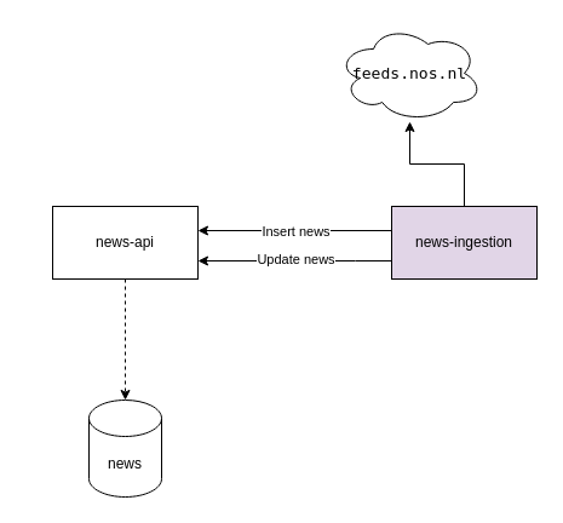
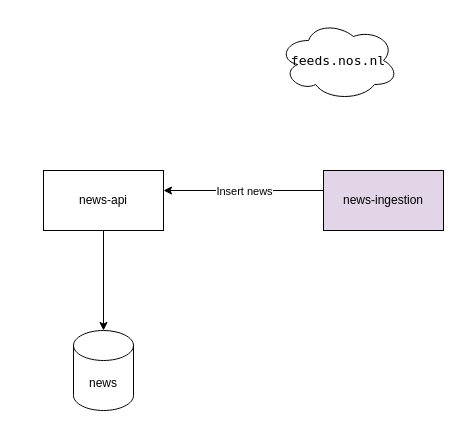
- <mxCell id="4" value="" style="edgeStyle=orthogonalEdgeStyle;rounded=0;orthogonalLoop=1;jettySize=auto;html=1;" edge="1" parent="1" source="9" target="10"><mxGeometry relative="1" as="geometry" /></mxCell>
- <mxCell id="7" style="edgeStyle=orthogonalEdgeStyle;rounded=0;orthogonalLoop=1;jettySize=auto;html=1;entryX=1;entryY=0.75;entryDx=0;entryDy=0;" edge="1" parent="1" source="9" target="3"><mxGeometry relative="1" as="geometry"><mxPoint x="193" y="220" as="targetPoint" /><Array as="points"><mxPoint x="293" y="215" /><mxPoint x="293" y="215" /></Array></mxGeometry></mxCell>
- <mxCell id="8" value="Update news" style="edgeLabel;html=1;align=center;verticalAlign=middle;resizable=0;points=[];" vertex="1" connectable="0" parent="7"><mxGeometry x="0.34" y="-2" relative="1" as="geometry"><mxPoint x="27" as="offset" /></mxGeometry></mxCell>
- <mxCell id="2" value="" style="edgeStyle=orthogonalEdgeStyle;rounded=0;orthogonalLoop=1;jettySize=auto;html=1;dashed=1;" edge="1" parent="1" source="3" target="11"><mxGeometry relative="1" as="geometry" /></mxCell>
+ <mxCell id="2" value="" style="edgeStyle=orthogonalEdgeStyle;rounded=0;orthogonalLoop=1;jettySize=auto;html=1;" edge="1" parent="1" source="3" target="11"><mxGeometry relative="1" as="geometry" /></mxCell>
